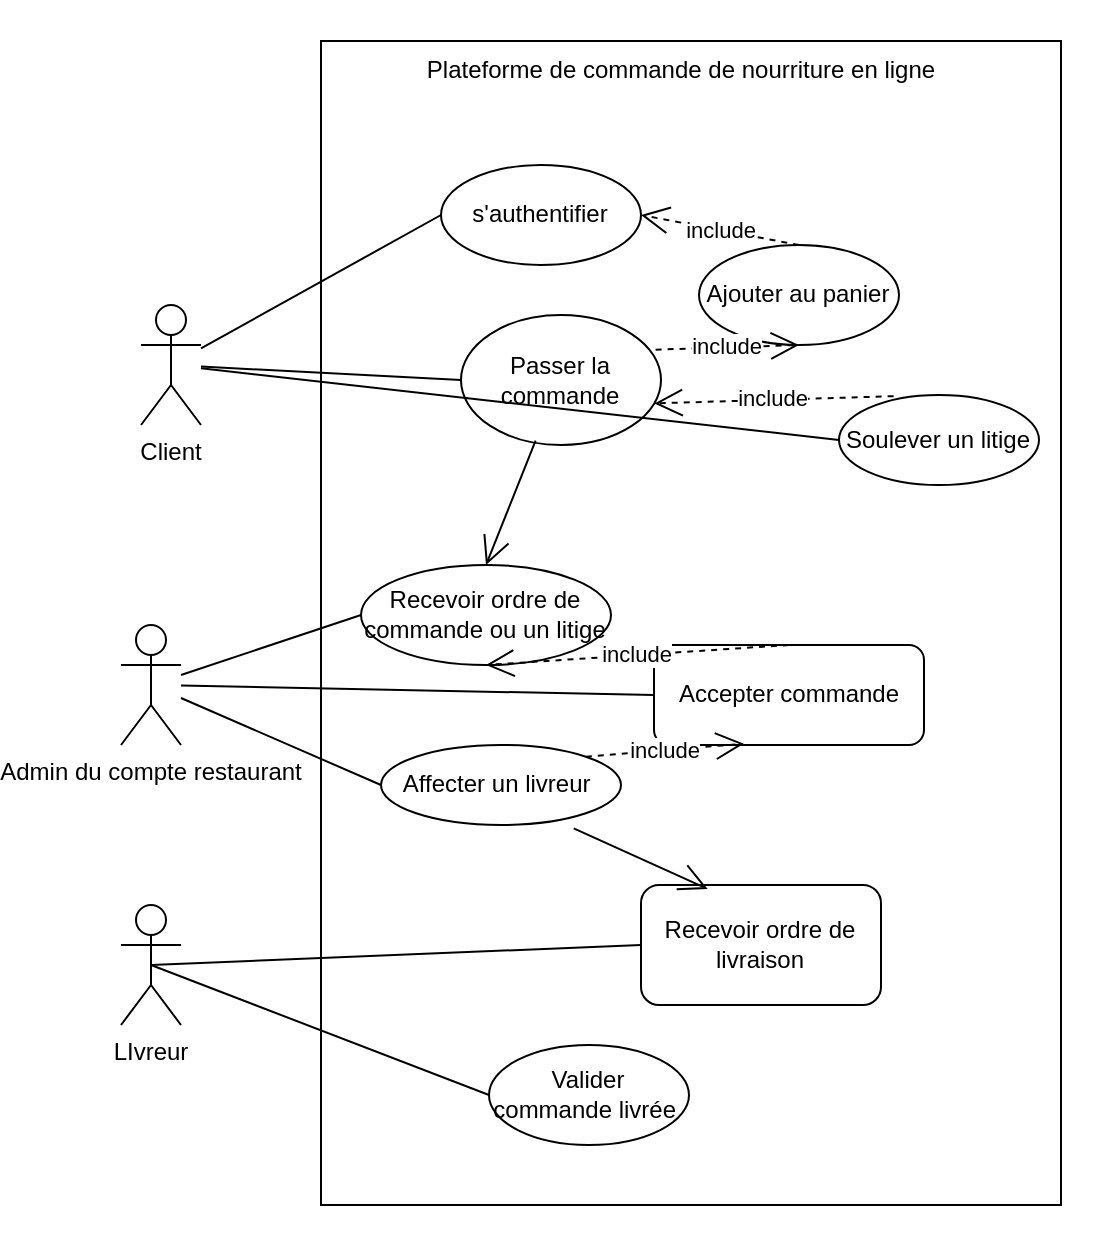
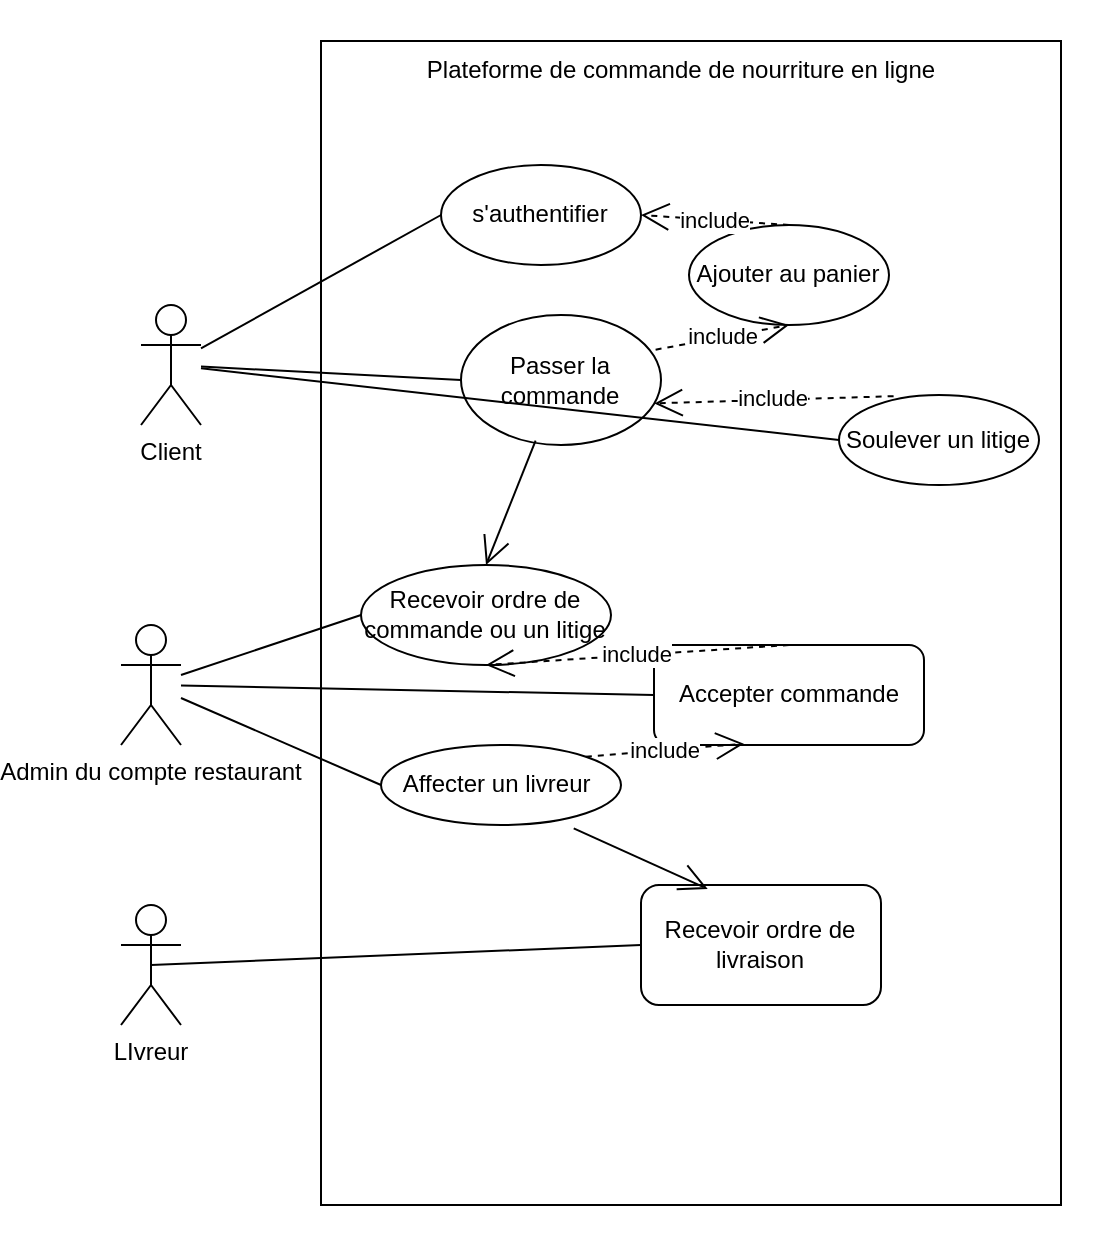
- <mxCell id="5" value="Ajouter au panier" style="ellipse;whiteSpace=wrap;html=1;" parent="1" vertex="1"><mxGeometry x="309" y="122" width="100" height="50" as="geometry" /></mxCell>
+ <mxCell id="5" value="Ajouter au panier" style="ellipse;whiteSpace=wrap;html=1;" parent="1" vertex="1"><mxGeometry x="304" y="112" width="100" height="50" as="geometry" /></mxCell>
- <mxCell id="25" value="" style="endArrow=none;html=1;rounded=0;entryX=0;entryY=0.5;entryDx=0;entryDy=0;exitX=0.5;exitY=0.5;exitDx=0;exitDy=0;exitPerimeter=0;" edge="1" parent="1" source="10" target="21"><mxGeometry relative="1" as="geometry"><mxPoint x="60" y="399" as="sourcePoint" /><mxPoint x="170" y="522" as="targetPoint" /></mxGeometry></mxCell>
- <mxCell id="21" value="Valider commande livrée&amp;nbsp;" style="ellipse;whiteSpace=wrap;html=1;" vertex="1" parent="1"><mxGeometry x="204" y="522" width="100" height="50" as="geometry" /></mxCell>
